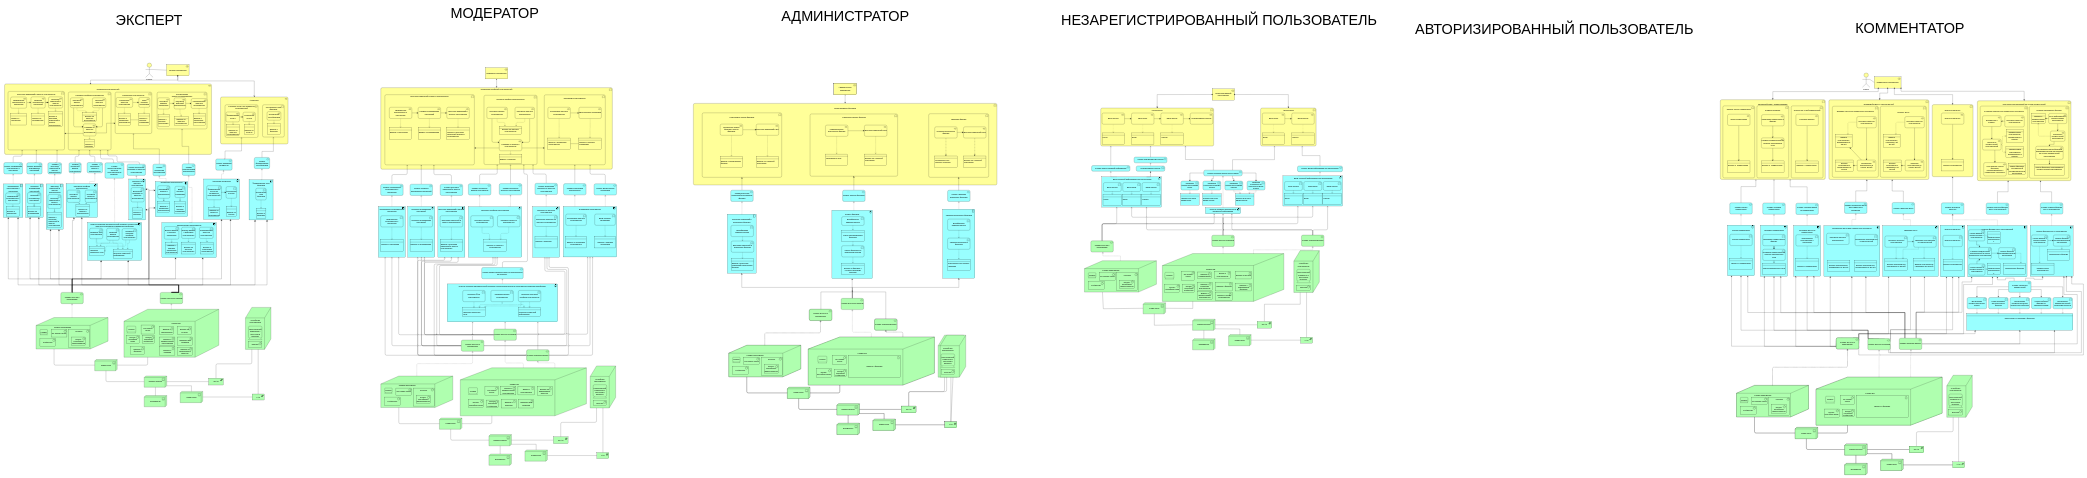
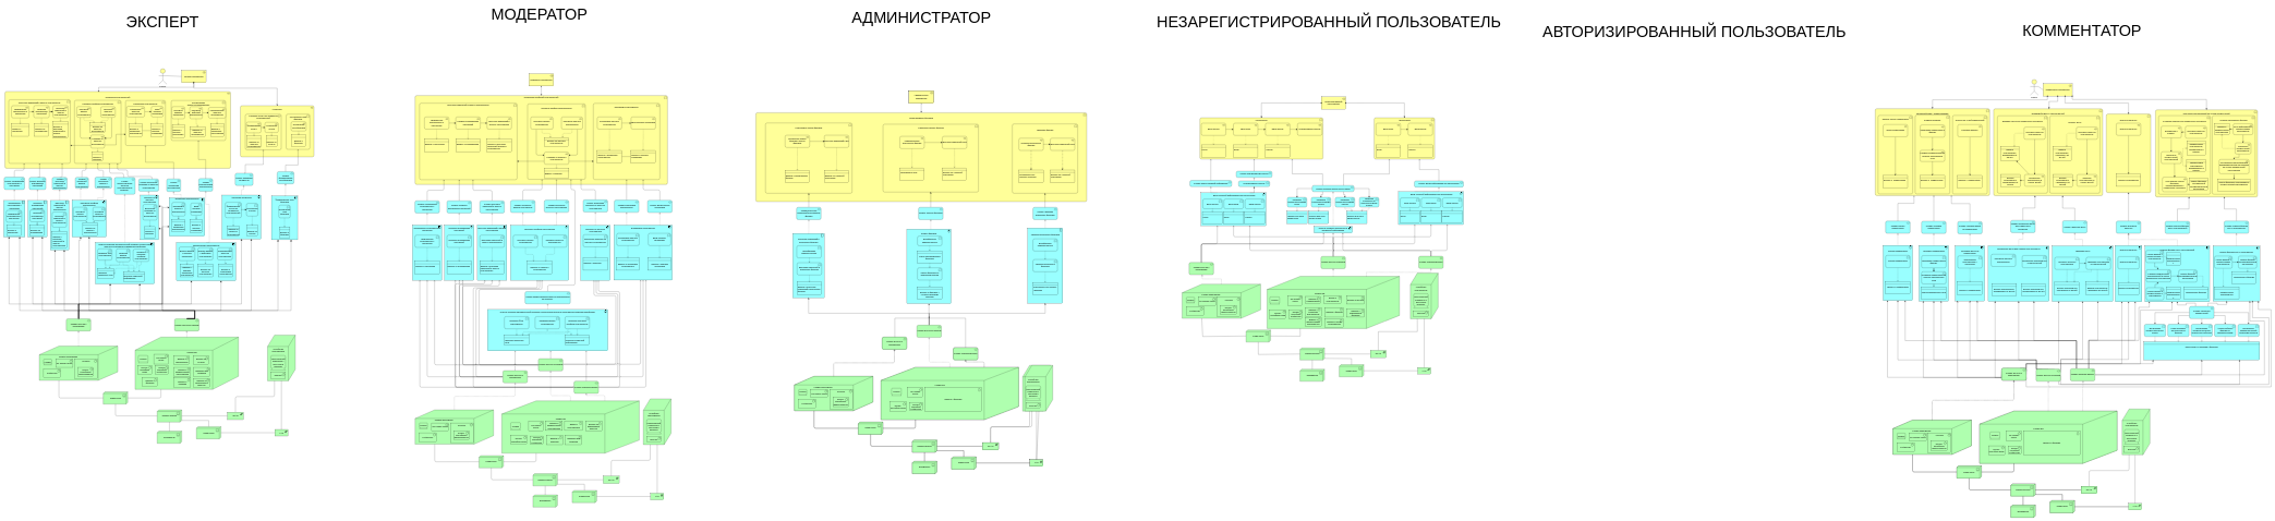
- <mxCell id="318" value="&lt;table cellpadding=&quot;0&quot; cellspacing=&quot;0&quot; style=&quot;font-size:1em;width:100%;height:100%;&quot;&gt;&lt;tbody&gt;&lt;tr style=&quot;height:20px;&quot;&gt;&lt;td align=&quot;center&quot;&gt;&lt;/td&gt;&lt;/tr&gt;&lt;tr&gt;&lt;td align=&quot;left&quot; valign=&quot;top&quot; style=&quot;padding:4px;&quot;&gt;Шаблон для поля ввода логина&lt;/td&gt;&lt;/tr&gt;&lt;/tbody&gt;&lt;/table&gt;" style="html=1;outlineConnect=0;whiteSpace=wrap;fillColor=#99ffff;shape=mxgraph.archimate3.businessObject;overflow=fill" parent="1" vertex="1"><mxGeometry x="8015" y="1292" width="124" height="75" as="geometry" /></mxCell>
+ <mxCell id="318" value="&lt;table cellpadding=&quot;0&quot; cellspacing=&quot;0&quot; style=&quot;font-size:1em;width:100%;height:100%;&quot;&gt;&lt;tbody&gt;&lt;tr style=&quot;height:20px;&quot;&gt;&lt;td align=&quot;center&quot;&gt;&lt;/td&gt;&lt;/tr&gt;&lt;tr&gt;&lt;td align=&quot;left&quot; valign=&quot;top&quot; style=&quot;padding:4px;&quot;&gt;Шаблон для поля ввода логина&lt;/td&gt;&lt;/tr&gt;&lt;/tbody&gt;&lt;/table&gt;" style="html=1;outlineConnect=0;whiteSpace=wrap;fillColor=#99ffff;shape=mxgraph.archimate3.businessObject;overflow=fill" parent="1" vertex="1"><mxGeometry x="8000" y="1292" width="124" height="75" as="geometry" /></mxCell>
